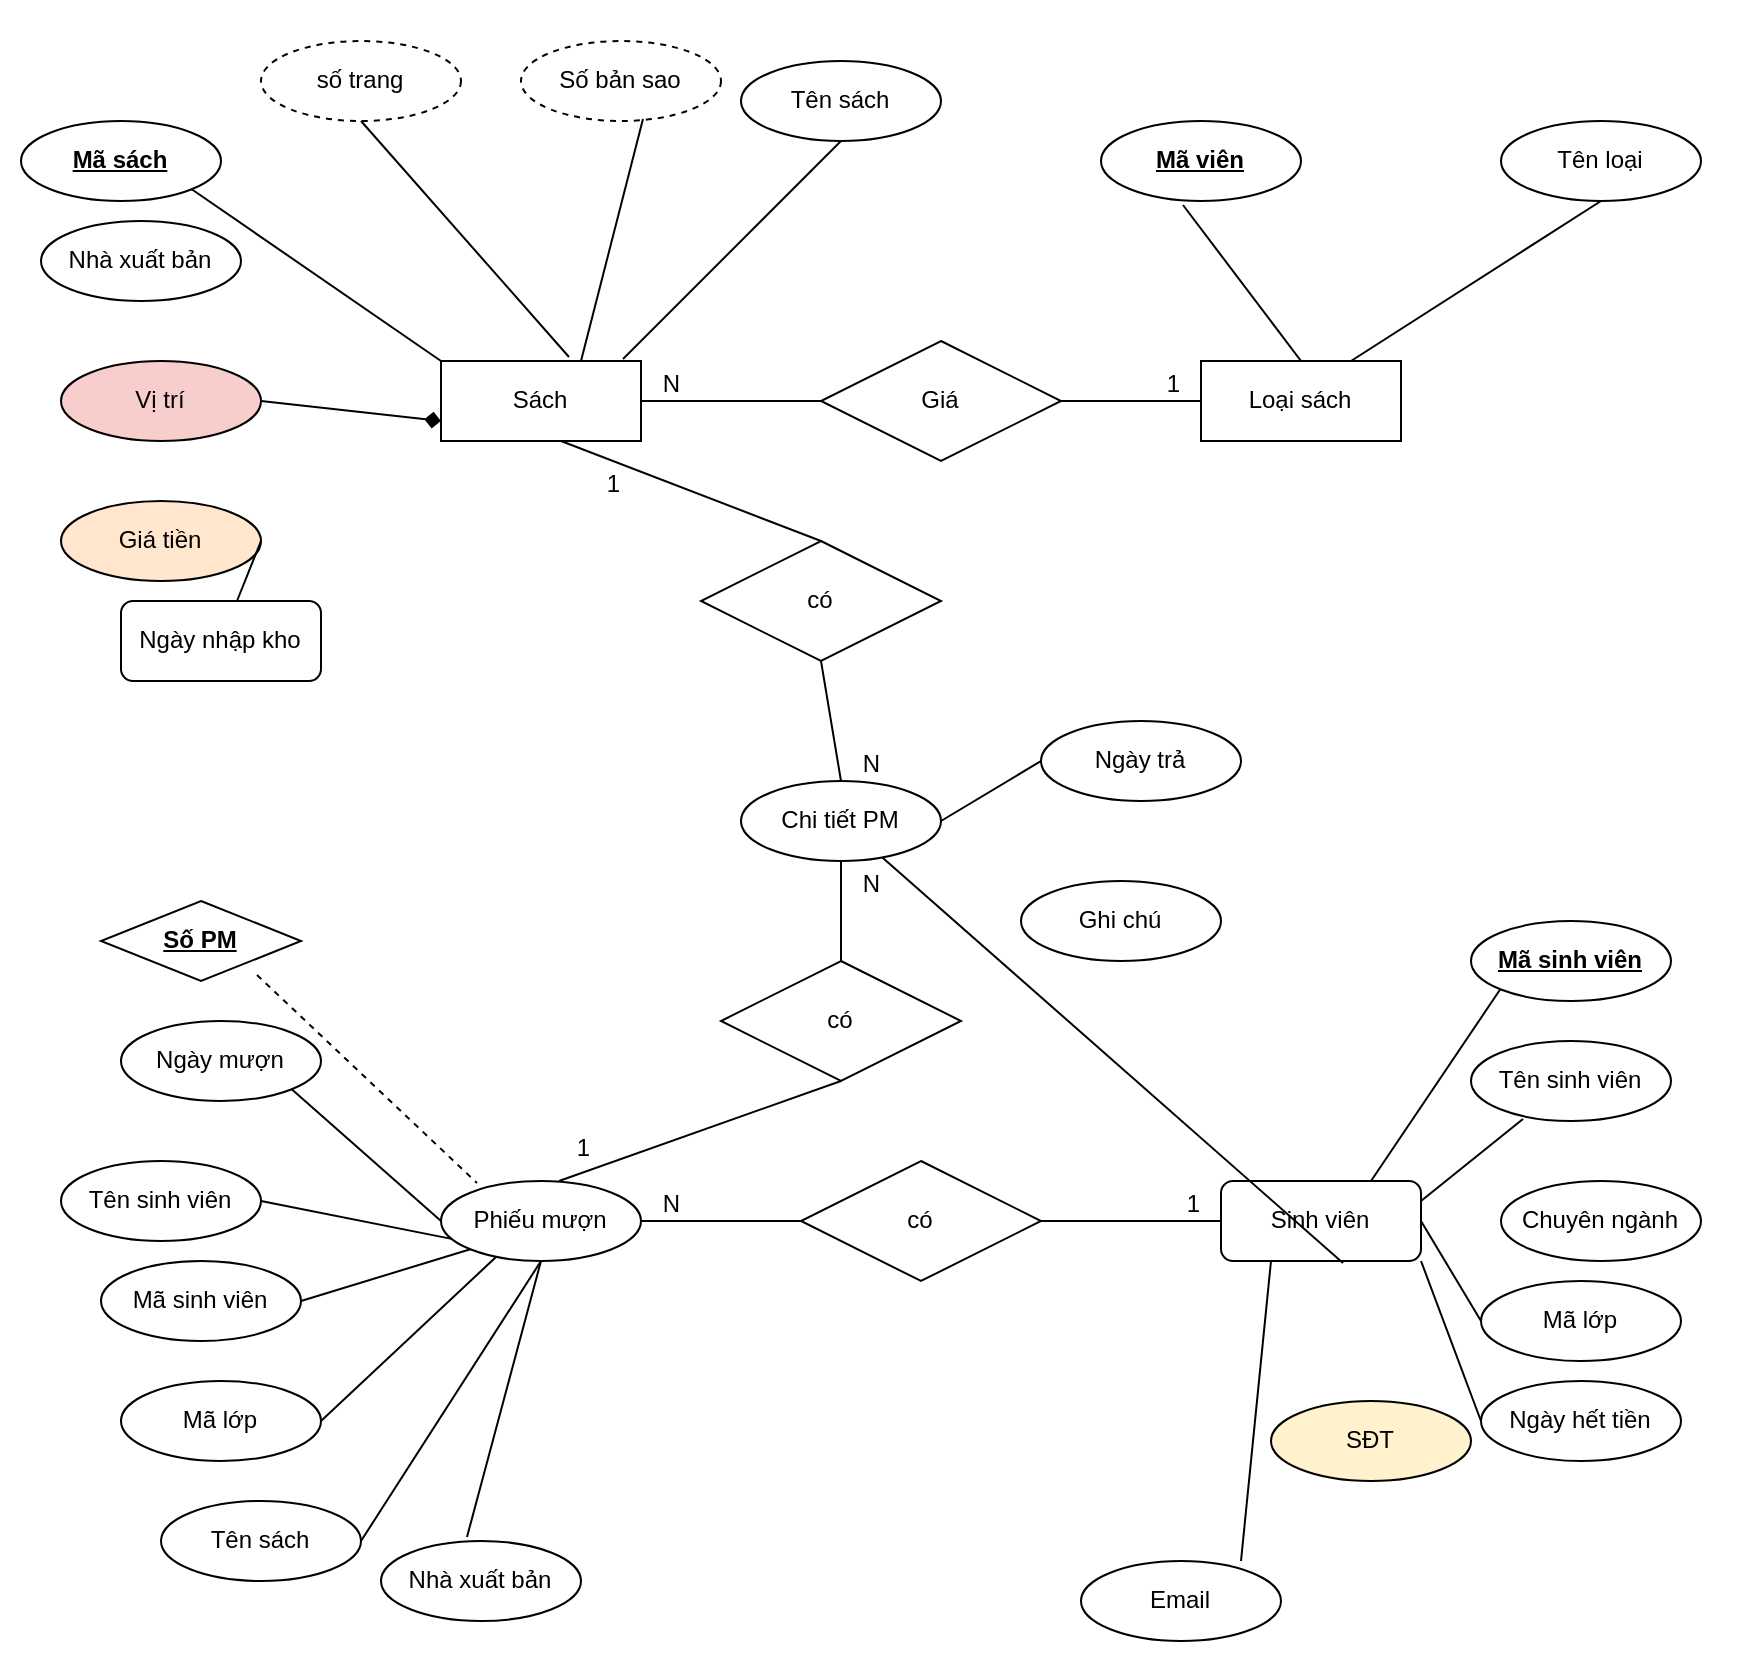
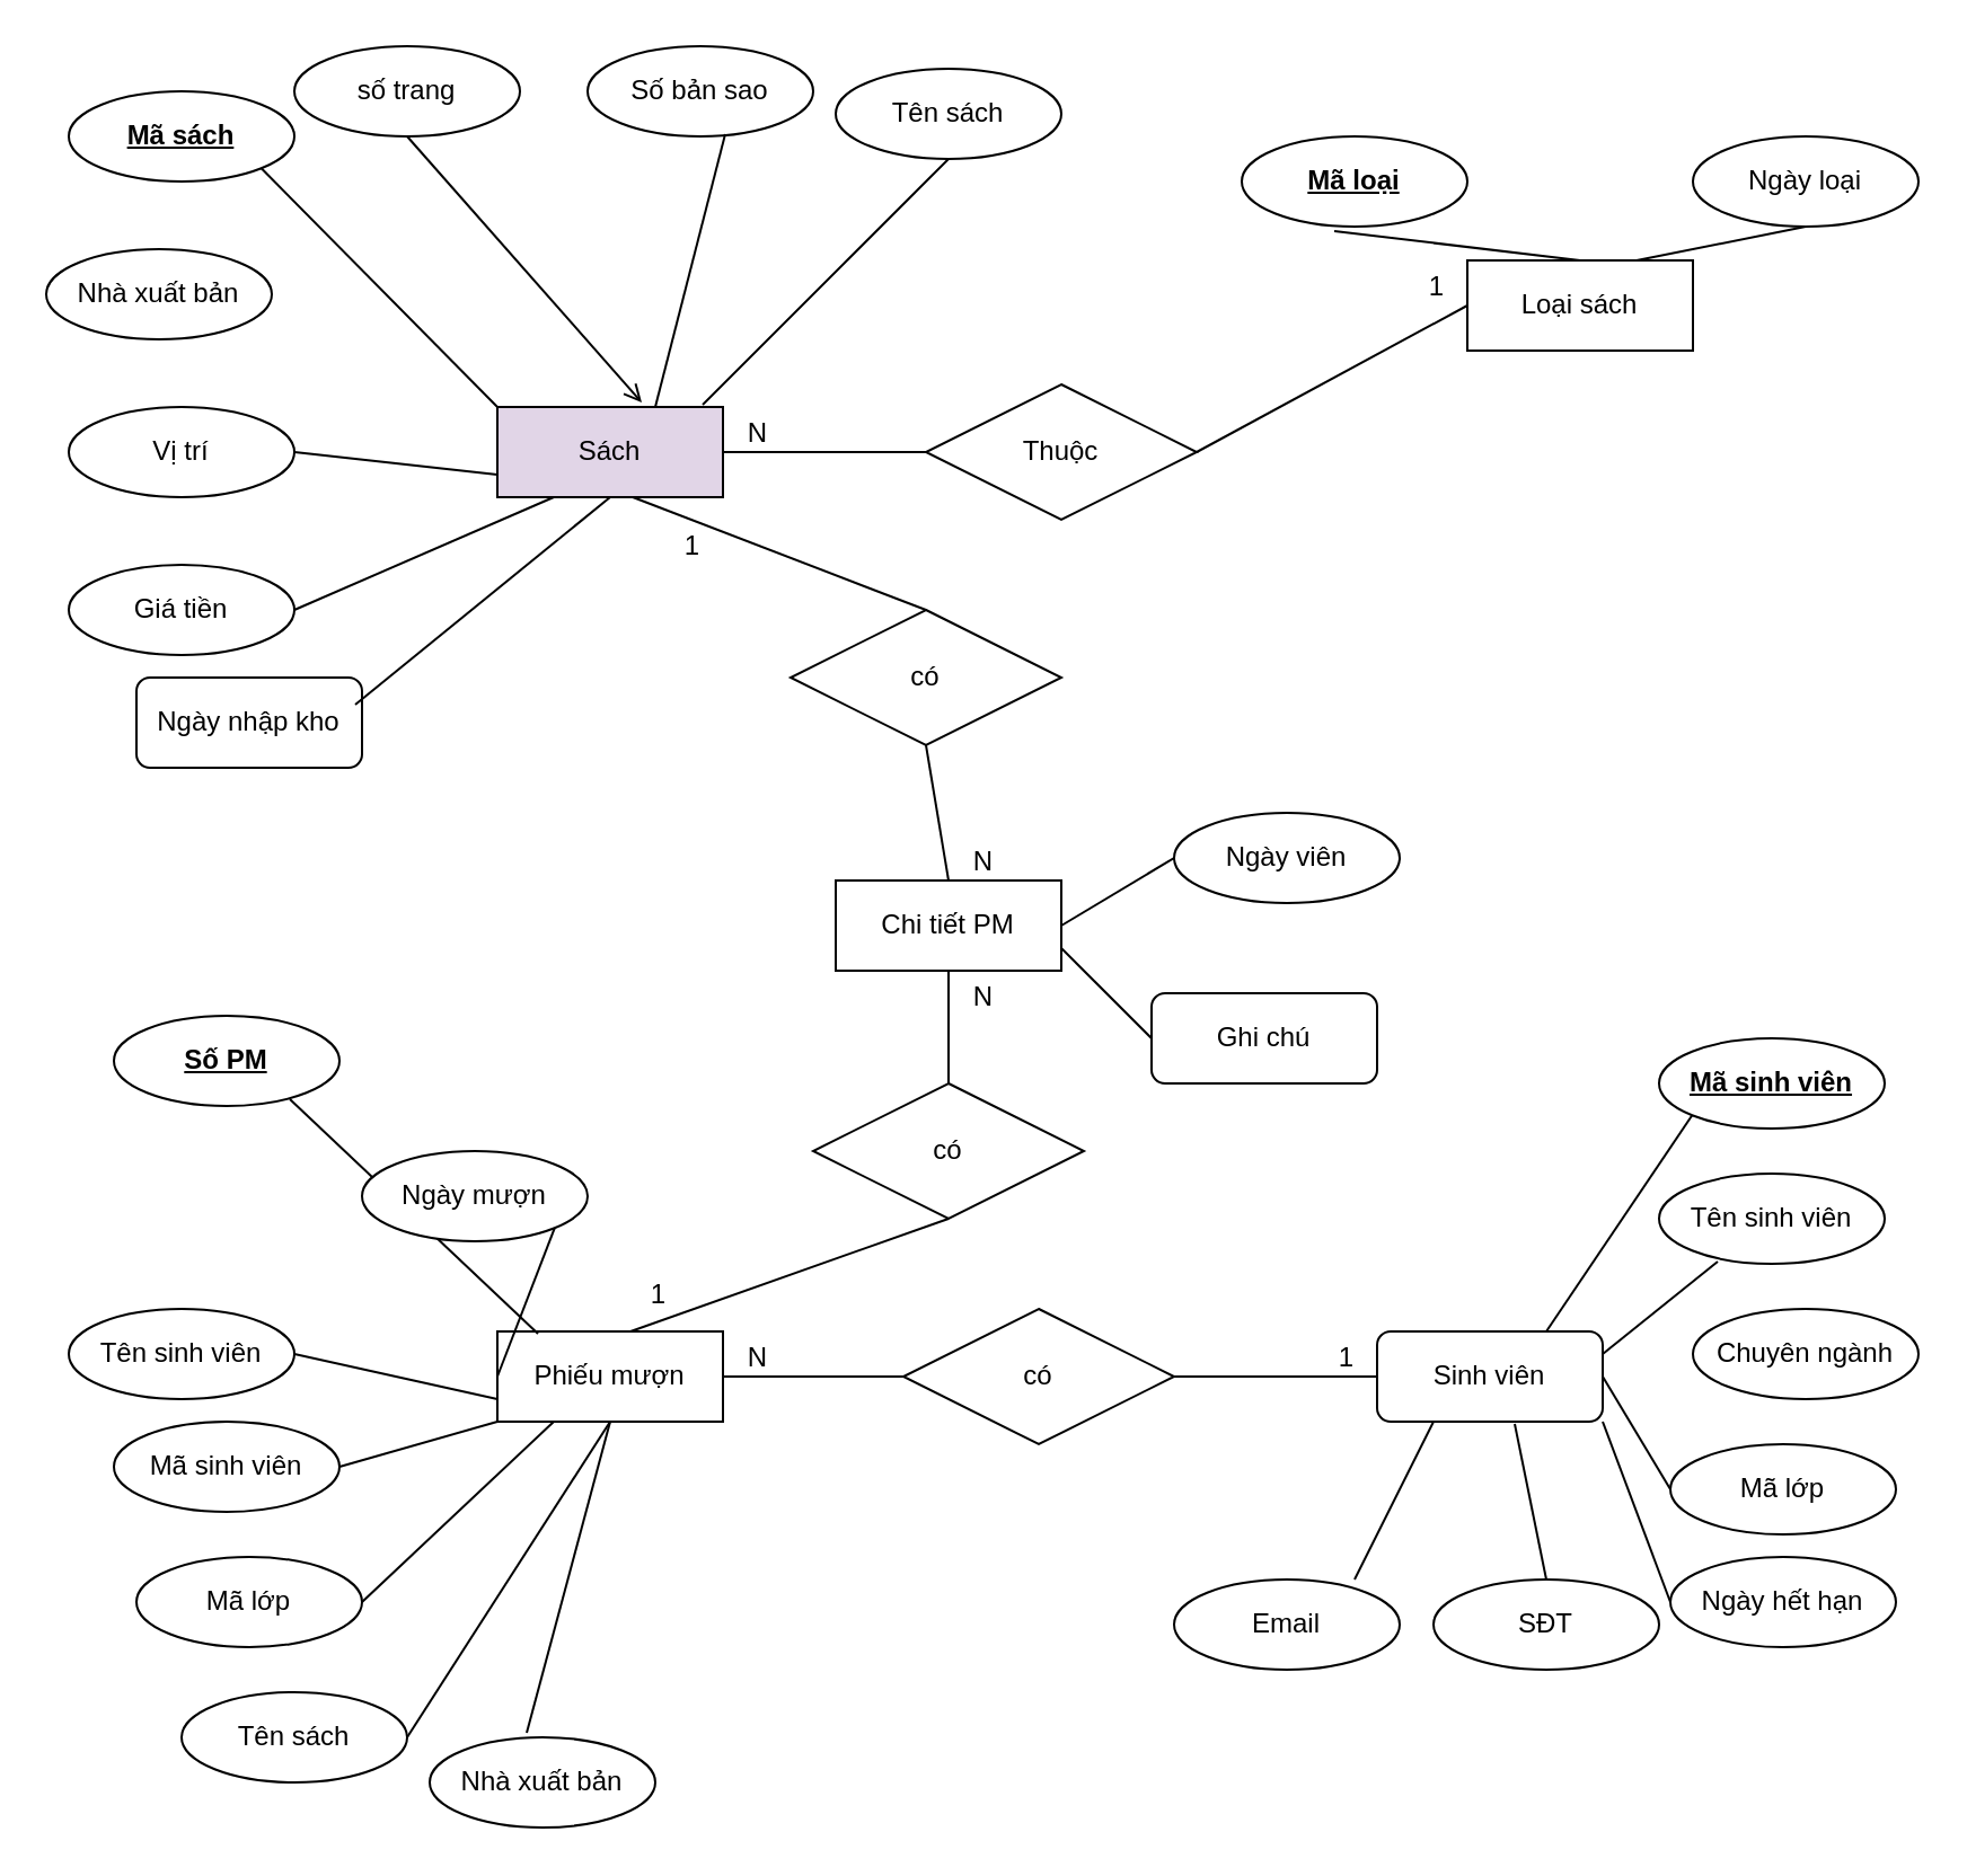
- <mxCell id="6" value="số trang" style="ellipse;whiteSpace=wrap;html=1;align=center;dashed=1;" vertex="1" parent="1"><mxGeometry x="130" y="20" width="100" height="40" as="geometry" /></mxCell>
+ <mxCell id="6" value="số trang" style="ellipse;whiteSpace=wrap;html=1;align=center;" vertex="1" parent="1"><mxGeometry x="130" y="20" width="100" height="40" as="geometry" /></mxCell>
- <mxCell id="7" value="Số bản sao" style="ellipse;whiteSpace=wrap;html=1;align=center;dashed=1;" vertex="1" parent="1"><mxGeometry x="260" y="20" width="100" height="40" as="geometry" /></mxCell>
+ <mxCell id="7" value="Số bản sao" style="ellipse;whiteSpace=wrap;html=1;align=center;" vertex="1" parent="1"><mxGeometry x="260" y="20" width="100" height="40" as="geometry" /></mxCell>
- <mxCell id="2" value="&lt;u&gt;&lt;b&gt;Mã sách&lt;/b&gt;&lt;/u&gt;" style="ellipse;whiteSpace=wrap;html=1;align=center;" vertex="1" parent="1"><mxGeometry x="10" y="60" width="100" height="40" as="geometry" /></mxCell>
+ <mxCell id="2" value="&lt;u&gt;&lt;b&gt;Mã sách&lt;/b&gt;&lt;/u&gt;" style="ellipse;whiteSpace=wrap;html=1;align=center;" vertex="1" parent="1"><mxGeometry x="30" y="40" width="100" height="40" as="geometry" /></mxCell>
- <mxCell id="16" value="&lt;u&gt;&lt;b&gt;Mã viên&lt;/b&gt;&lt;/u&gt;" style="ellipse;whiteSpace=wrap;html=1;align=center;" vertex="1" parent="1"><mxGeometry x="550" y="60" width="100" height="40" as="geometry" /></mxCell>
+ <mxCell id="16" value="&lt;u&gt;&lt;b&gt;Mã loại&lt;/b&gt;&lt;/u&gt;" style="ellipse;whiteSpace=wrap;html=1;align=center;" vertex="1" parent="1"><mxGeometry x="550" y="60" width="100" height="40" as="geometry" /></mxCell>
- <mxCell id="9" value="Tên loại" style="ellipse;whiteSpace=wrap;html=1;align=center;" vertex="1" parent="1"><mxGeometry x="750" y="60" width="100" height="40" as="geometry" /></mxCell>
+ <mxCell id="9" value="Ngày loại" style="ellipse;whiteSpace=wrap;html=1;align=center;" vertex="1" parent="1"><mxGeometry x="750" y="60" width="100" height="40" as="geometry" /></mxCell>
- <mxCell id="18" value="" style="endArrow=none;html=1;rounded=0;exitX=0.5;exitY=1;exitDx=0;exitDy=0;entryX=0.64;entryY=-0.05;entryDx=0;entryDy=0;entryPerimeter=0;" edge="1" parent="1" source="6" target="3"><mxGeometry relative="1" as="geometry"><mxPoint x="190" y="149" as="sourcePoint" /><mxPoint x="350" y="149" as="targetPoint" /></mxGeometry></mxCell>
+ <mxCell id="18" value="" style="endArrow=open;html=1;rounded=0;exitX=0.5;exitY=1;exitDx=0;exitDy=0;entryX=0.64;entryY=-0.05;entryDx=0;entryDy=0;entryPerimeter=0;" edge="1" parent="1" source="6" target="3"><mxGeometry relative="1" as="geometry"><mxPoint x="190" y="149" as="sourcePoint" /><mxPoint x="350" y="149" as="targetPoint" /></mxGeometry></mxCell>
- <mxCell id="10" value="Vị trí" style="ellipse;whiteSpace=wrap;html=1;align=center;fillColor=#f8cecc;" vertex="1" parent="1"><mxGeometry x="30" y="180" width="100" height="40" as="geometry" /></mxCell>
+ <mxCell id="10" value="Vị trí" style="ellipse;whiteSpace=wrap;html=1;align=center;" vertex="1" parent="1"><mxGeometry x="30" y="180" width="100" height="40" as="geometry" /></mxCell>
- <mxCell id="3" value="Sách" style="whiteSpace=wrap;html=1;align=center;" vertex="1" parent="1"><mxGeometry x="220" y="180" width="100" height="40" as="geometry" /></mxCell>
+ <mxCell id="3" value="Sách" style="whiteSpace=wrap;html=1;align=center;fillColor=#e1d5e7;" vertex="1" parent="1"><mxGeometry x="220" y="180" width="100" height="40" as="geometry" /></mxCell>
- <mxCell id="12" value="Giá" style="shape=rhombus;perimeter=rhombusPerimeter;whiteSpace=wrap;html=1;align=center;" vertex="1" parent="1"><mxGeometry x="410" y="170" width="120" height="60" as="geometry" /></mxCell>
+ <mxCell id="12" value="Thuộc" style="shape=rhombus;perimeter=rhombusPerimeter;whiteSpace=wrap;html=1;align=center;" vertex="1" parent="1"><mxGeometry x="410" y="170" width="120" height="60" as="geometry" /></mxCell>
- <mxCell id="13" value="Loại sách" style="whiteSpace=wrap;html=1;align=center;" vertex="1" parent="1"><mxGeometry x="600" y="180" width="100" height="40" as="geometry" /></mxCell>
+ <mxCell id="13" value="Loại sách" style="whiteSpace=wrap;html=1;align=center;" vertex="1" parent="1"><mxGeometry x="650" y="115" width="100" height="40" as="geometry" /></mxCell>
- <mxCell id="20" value="" style="endArrow=diamond;html=1;rounded=0;exitX=1;exitY=0.5;exitDx=0;exitDy=0;entryX=0;entryY=0.75;entryDx=0;entryDy=0;" edge="1" parent="1" source="10" target="3"><mxGeometry relative="1" as="geometry"><mxPoint x="380" y="340" as="sourcePoint" /><mxPoint x="540" y="340" as="targetPoint" /></mxGeometry></mxCell>
+ <mxCell id="20" value="" style="endArrow=none;html=1;rounded=0;exitX=1;exitY=0.5;exitDx=0;exitDy=0;entryX=0;entryY=0.75;entryDx=0;entryDy=0;" edge="1" parent="1" source="10" target="3"><mxGeometry relative="1" as="geometry"><mxPoint x="380" y="340" as="sourcePoint" /><mxPoint x="540" y="340" as="targetPoint" /></mxGeometry></mxCell>
+ <mxCell id="23" value="" style="endArrow=none;html=1;rounded=0;exitX=0.97;exitY=0.3;exitDx=0;exitDy=0;exitPerimeter=0;entryX=0.5;entryY=1;entryDx=0;entryDy=0;" edge="1" parent="1" source="11" target="3"><mxGeometry relative="1" as="geometry"><mxPoint x="410" y="370" as="sourcePoint" /><mxPoint x="270" y="223" as="targetPoint" /></mxGeometry></mxCell>
- <mxCell id="8" value="Giá tiền" style="ellipse;whiteSpace=wrap;html=1;align=center;fillColor=#ffe6cc;" vertex="1" parent="1"><mxGeometry x="30" y="250" width="100" height="40" as="geometry" /></mxCell>
+ <mxCell id="8" value="Giá tiền" style="ellipse;whiteSpace=wrap;html=1;align=center;" vertex="1" parent="1"><mxGeometry x="30" y="250" width="100" height="40" as="geometry" /></mxCell>
- <mxCell id="24" value="" style="endArrow=none;html=1;rounded=0;exitX=1;exitY=0.5;exitDx=0;exitDy=0;" edge="1" parent="1" source="8" target="11"><mxGeometry relative="1" as="geometry"><mxPoint x="410" y="370" as="sourcePoint" /><mxPoint x="570" y="370" as="targetPoint" /></mxGeometry></mxCell>
+ <mxCell id="24" value="" style="endArrow=none;html=1;rounded=0;exitX=1;exitY=0.5;exitDx=0;exitDy=0;entryX=0.25;entryY=1;entryDx=0;entryDy=0;" edge="1" parent="1" source="8" target="3"><mxGeometry relative="1" as="geometry"><mxPoint x="410" y="370" as="sourcePoint" /><mxPoint x="570" y="370" as="targetPoint" /></mxGeometry></mxCell>
- <mxCell id="75" value="Ngày trả" style="ellipse;whiteSpace=wrap;html=1;align=center;" vertex="1" parent="1"><mxGeometry x="520" y="360" width="100" height="40" as="geometry" /></mxCell>
+ <mxCell id="75" value="Ngày viên" style="ellipse;whiteSpace=wrap;html=1;align=center;" vertex="1" parent="1"><mxGeometry x="520" y="360" width="100" height="40" as="geometry" /></mxCell>
- <mxCell id="68" value="Chi tiết PM" style="ellipse;whiteSpace=wrap;html=1;align=center;" vertex="1" parent="1"><mxGeometry x="370" y="390" width="100" height="40" as="geometry" /></mxCell>
+ <mxCell id="68" value="Chi tiết PM" style="whiteSpace=wrap;html=1;align=center;" vertex="1" parent="1"><mxGeometry x="370" y="390" width="100" height="40" as="geometry" /></mxCell>
+ <mxCell id="43" value="" style="endArrow=none;html=1;rounded=0;exitX=0;exitY=0.5;exitDx=0;exitDy=0;entryX=1;entryY=0.75;entryDx=0;entryDy=0;" edge="1" parent="1" source="35" target="68"><mxGeometry relative="1" as="geometry"><mxPoint x="360" y="520" as="sourcePoint" /><mxPoint x="520" y="520" as="targetPoint" /></mxGeometry></mxCell>
- <mxCell id="35" value="Ghi chú" style="ellipse;whiteSpace=wrap;html=1;align=center;" vertex="1" parent="1"><mxGeometry x="510" y="440" width="100" height="40" as="geometry" /></mxCell>
+ <mxCell id="35" value="Ghi chú" style="whiteSpace=wrap;html=1;align=center;rounded=1;" vertex="1" parent="1"><mxGeometry x="510" y="440" width="100" height="40" as="geometry" /></mxCell>
- <mxCell id="32" value="&lt;u&gt;&lt;b&gt;Số PM&lt;/b&gt;&lt;/u&gt;" style="rhombus;whiteSpace=wrap;html=1;align=center;" vertex="1" parent="1"><mxGeometry x="50" y="450" width="100" height="40" as="geometry" /></mxCell>
+ <mxCell id="32" value="&lt;u&gt;&lt;b&gt;Số PM&lt;/b&gt;&lt;/u&gt;" style="ellipse;whiteSpace=wrap;html=1;align=center;" vertex="1" parent="1"><mxGeometry x="50" y="450" width="100" height="40" as="geometry" /></mxCell>
- <mxCell id="37" value="Ngày mượn" style="ellipse;whiteSpace=wrap;html=1;align=center;" vertex="1" parent="1"><mxGeometry x="60" y="510" width="100" height="40" as="geometry" /></mxCell>
+ <mxCell id="37" value="Ngày mượn" style="ellipse;whiteSpace=wrap;html=1;align=center;" vertex="1" parent="1"><mxGeometry x="160" y="510" width="100" height="40" as="geometry" /></mxCell>
- <mxCell id="51" value="" style="endArrow=none;html=1;rounded=0;exitX=0.61;exitY=1.025;exitDx=0;exitDy=0;exitPerimeter=0;" edge="1" parent="1" source="15" target="68"><mxGeometry relative="1" as="geometry"><mxPoint x="630" y="770" as="sourcePoint" /><mxPoint x="790" y="770" as="targetPoint" /></mxGeometry></mxCell>
+ <mxCell id="51" value="" style="endArrow=none;html=1;rounded=0;exitX=0.61;exitY=1.025;exitDx=0;exitDy=0;exitPerimeter=0;entryX=0.5;entryY=0;entryDx=0;entryDy=0;" edge="1" parent="1" source="15" target="54"><mxGeometry relative="1" as="geometry"><mxPoint x="630" y="770" as="sourcePoint" /><mxPoint x="790" y="770" as="targetPoint" /></mxGeometry></mxCell>
- <mxCell id="27" value="" style="endArrow=none;html=1;rounded=0;exitX=0.78;exitY=0.925;exitDx=0;exitDy=0;exitPerimeter=0;entryX=0.18;entryY=0.025;entryDx=0;entryDy=0;entryPerimeter=0;dashed=1;" edge="1" parent="1" source="32" target="14"><mxGeometry relative="1" as="geometry"><mxPoint x="430" y="500" as="sourcePoint" /><mxPoint x="590" y="500" as="targetPoint" /></mxGeometry></mxCell>
+ <mxCell id="27" value="" style="endArrow=none;html=1;rounded=0;exitX=0.78;exitY=0.925;exitDx=0;exitDy=0;exitPerimeter=0;entryX=0.18;entryY=0.025;entryDx=0;entryDy=0;entryPerimeter=0;" edge="1" parent="1" source="32" target="14"><mxGeometry relative="1" as="geometry"><mxPoint x="430" y="500" as="sourcePoint" /><mxPoint x="590" y="500" as="targetPoint" /></mxGeometry></mxCell>
- <mxCell id="14" value="Phiếu mượn" style="ellipse;whiteSpace=wrap;html=1;align=center;" vertex="1" parent="1"><mxGeometry x="220" y="590" width="100" height="40" as="geometry" /></mxCell>
+ <mxCell id="14" value="Phiếu mượn" style="whiteSpace=wrap;html=1;align=center;" vertex="1" parent="1"><mxGeometry x="220" y="590" width="100" height="40" as="geometry" /></mxCell>
- <mxCell id="55" value="Chuyên ngành" style="ellipse;whiteSpace=wrap;html=1;align=center;" vertex="1" parent="1"><mxGeometry x="750" y="590" width="100" height="40" as="geometry" /></mxCell>
+ <mxCell id="55" value="Chuyên ngành" style="ellipse;whiteSpace=wrap;html=1;align=center;" vertex="1" parent="1"><mxGeometry x="750" y="580" width="100" height="40" as="geometry" /></mxCell>
- <mxCell id="47" value="Ngày hết tiền" style="ellipse;whiteSpace=wrap;html=1;align=center;" vertex="1" parent="1"><mxGeometry x="740" y="690" width="100" height="40" as="geometry" /></mxCell>
+ <mxCell id="47" value="Ngày hết hạn" style="ellipse;whiteSpace=wrap;html=1;align=center;" vertex="1" parent="1"><mxGeometry x="740" y="690" width="100" height="40" as="geometry" /></mxCell>
- <mxCell id="54" value="SĐT" style="ellipse;whiteSpace=wrap;html=1;align=center;fillColor=#fff2cc;" vertex="1" parent="1"><mxGeometry x="635" y="700" width="100" height="40" as="geometry" /></mxCell>
+ <mxCell id="54" value="SĐT" style="ellipse;whiteSpace=wrap;html=1;align=center;" vertex="1" parent="1"><mxGeometry x="635" y="700" width="100" height="40" as="geometry" /></mxCell>
- <mxCell id="53" value="Email" style="ellipse;whiteSpace=wrap;html=1;align=center;" vertex="1" parent="1"><mxGeometry x="540" y="780" width="100" height="40" as="geometry" /></mxCell>
+ <mxCell id="53" value="Email" style="ellipse;whiteSpace=wrap;html=1;align=center;" vertex="1" parent="1"><mxGeometry x="520" y="700" width="100" height="40" as="geometry" /></mxCell>
